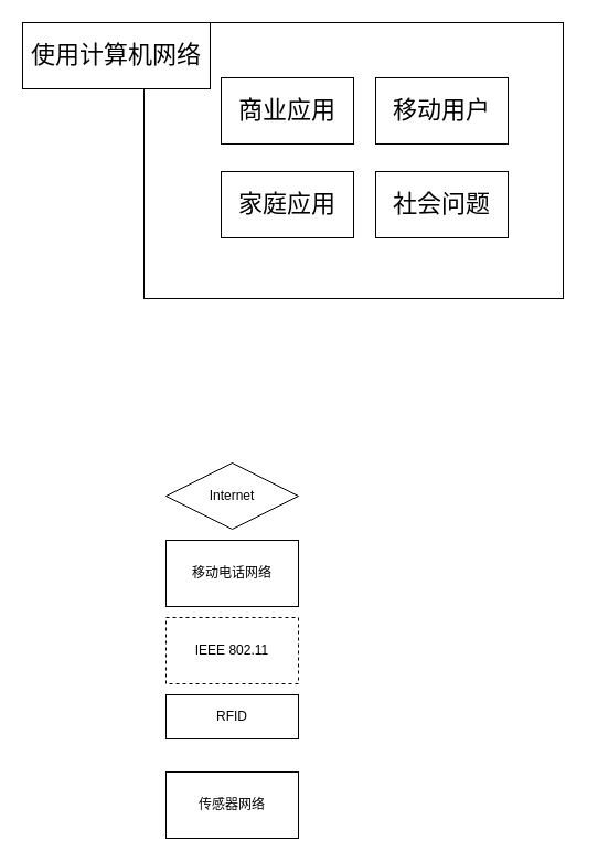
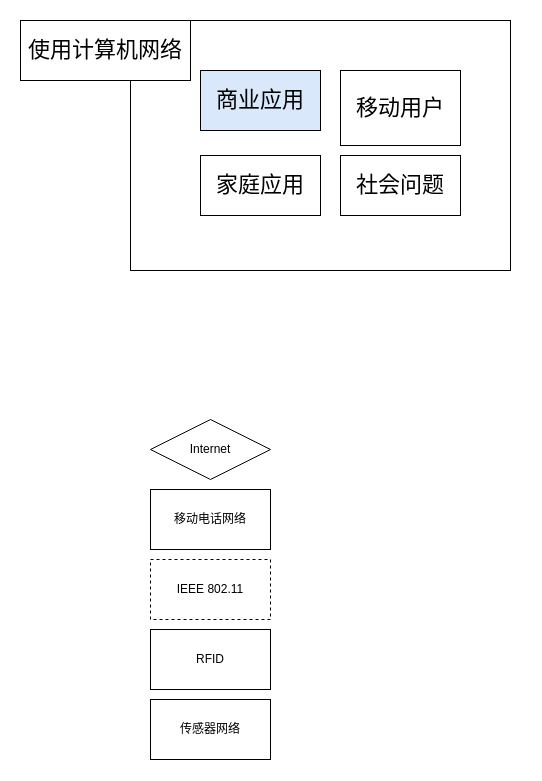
- <mxCell id="4" value="商业应用" style="rounded=0;whiteSpace=wrap;html=1;strokeWidth=1;fontSize=22;" parent="2" vertex="1"><mxGeometry x="70" y="50" width="120" height="60" as="geometry" /></mxCell>
+ <mxCell id="4" value="商业应用" style="rounded=0;whiteSpace=wrap;html=1;strokeWidth=1;fontSize=22;fillColor=#dae8fc;" parent="2" vertex="1"><mxGeometry x="70" y="50" width="120" height="60" as="geometry" /></mxCell>
- <mxCell id="6" value="移动用户" style="rounded=0;whiteSpace=wrap;html=1;fontSize=22;" parent="2" vertex="1"><mxGeometry x="210" y="50" width="120" height="60" as="geometry" /></mxCell>
+ <mxCell id="6" value="移动用户" style="rounded=0;whiteSpace=wrap;html=1;fontSize=22;" parent="2" vertex="1"><mxGeometry x="210" y="50" width="120" height="75" as="geometry" /></mxCell>
- <mxCell id="12" value="RFID" style="rounded=0;whiteSpace=wrap;html=1;" vertex="1" parent="1"><mxGeometry x="150" y="629" width="120" height="40" as="geometry" /></mxCell>
+ <mxCell id="12" value="RFID" style="rounded=0;whiteSpace=wrap;html=1;" vertex="1" parent="1"><mxGeometry x="150" y="629" width="120" height="60" as="geometry" /></mxCell>
